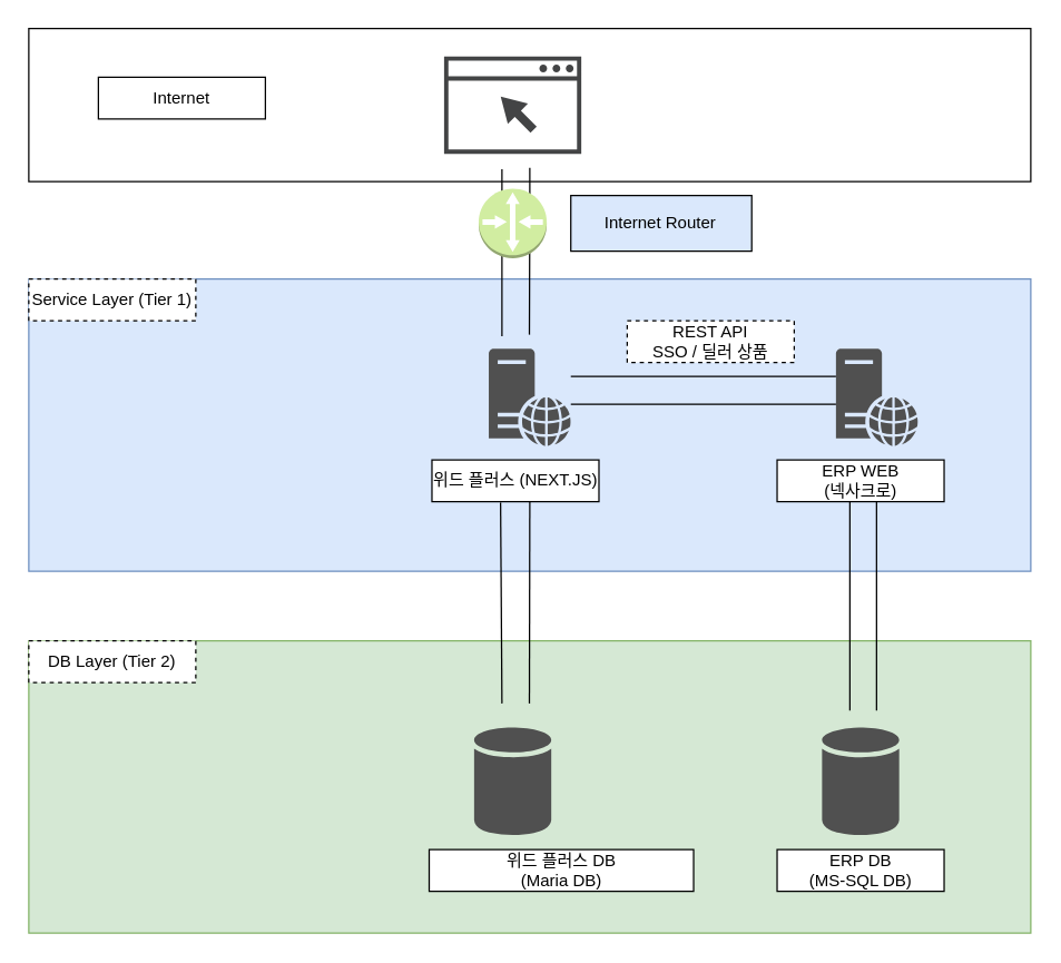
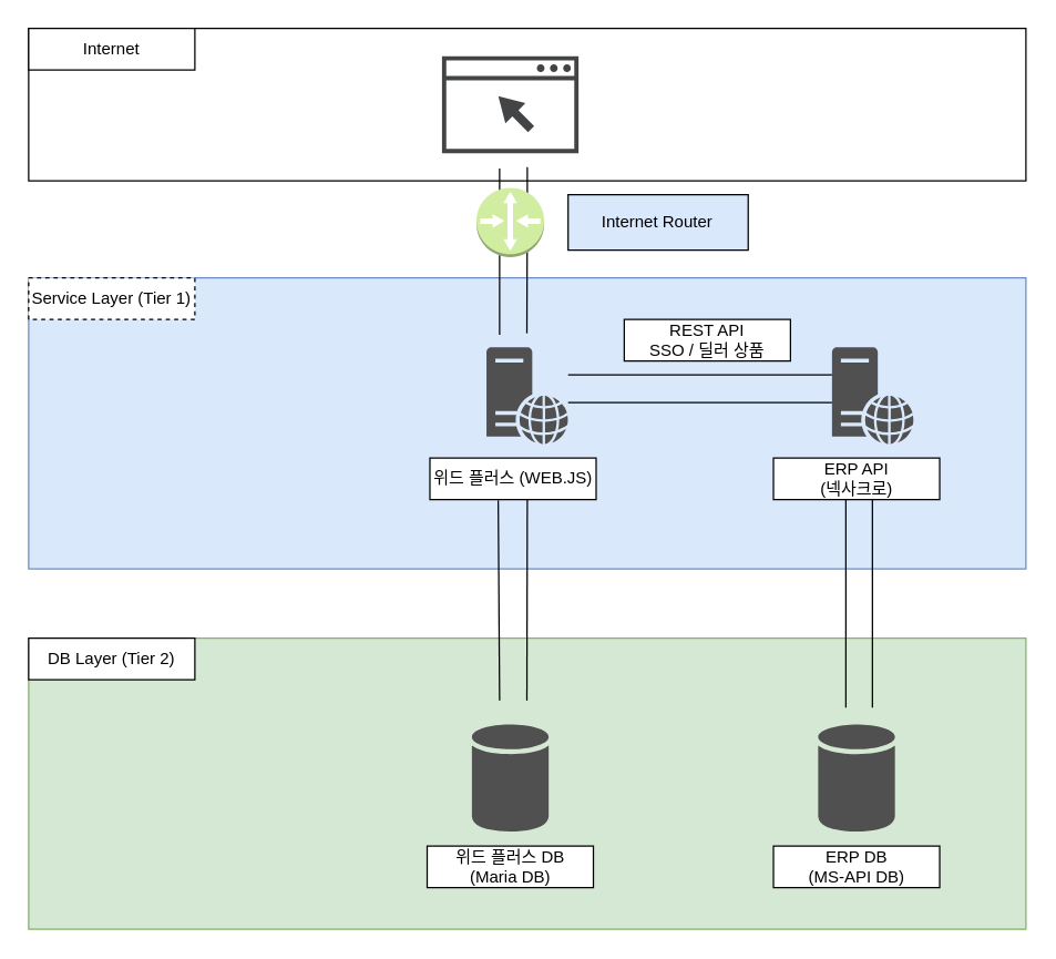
- <mxCell id="22" value="Internet" style="rounded=0;whiteSpace=wrap;html=1;" vertex="1" parent="1"><mxGeometry x="70" y="55" width="120" height="30" as="geometry" /></mxCell>
+ <mxCell id="22" value="Internet" style="rounded=0;whiteSpace=wrap;html=1;" vertex="1" parent="1"><mxGeometry x="20" y="20" width="120" height="30" as="geometry" /></mxCell>
- <mxCell id="18" value="REST API&lt;br&gt;SSO / 딜러 상품" style="rounded=0;whiteSpace=wrap;html=1;dashed=1;" vertex="1" parent="1"><mxGeometry x="450" y="230" width="120" height="30" as="geometry" /></mxCell>
+ <mxCell id="18" value="REST API&lt;br&gt;SSO / 딜러 상품" style="rounded=0;whiteSpace=wrap;html=1;" vertex="1" parent="1"><mxGeometry x="450" y="230" width="120" height="30" as="geometry" /></mxCell>
- <mxCell id="4" value="위드 플러스 (NEXT.JS)" style="rounded=0;whiteSpace=wrap;html=1;" vertex="1" parent="1"><mxGeometry x="309.69" y="330" width="120" height="30" as="geometry" /></mxCell>
+ <mxCell id="4" value="위드 플러스 (WEB.JS)" style="rounded=0;whiteSpace=wrap;html=1;" vertex="1" parent="1"><mxGeometry x="309.69" y="330" width="120" height="30" as="geometry" /></mxCell>
- <mxCell id="25" value="ERP WEB&lt;br&gt;(넥사크로)" style="rounded=0;whiteSpace=wrap;html=1;" vertex="1" parent="1"><mxGeometry x="557.72" y="330" width="120" height="30" as="geometry" /></mxCell>
+ <mxCell id="25" value="ERP API&lt;br&gt;(넥사크로)" style="rounded=0;whiteSpace=wrap;html=1;" vertex="1" parent="1"><mxGeometry x="557.72" y="330" width="120" height="30" as="geometry" /></mxCell>
- <mxCell id="20" value="DB Layer (Tier 2)" style="rounded=0;whiteSpace=wrap;html=1;dashed=1;" vertex="1" parent="1"><mxGeometry x="20" y="460" width="120" height="30" as="geometry" /></mxCell>
+ <mxCell id="20" value="DB Layer (Tier 2)" style="rounded=0;whiteSpace=wrap;html=1;" vertex="1" parent="1"><mxGeometry x="20" y="460" width="120" height="30" as="geometry" /></mxCell>
- <mxCell id="23" value="위드 플러스 DB&lt;br&gt;(Maria DB)" style="rounded=0;whiteSpace=wrap;html=1;" vertex="1" parent="1"><mxGeometry x="307.71" y="610" width="190" height="30" as="geometry" /></mxCell>
+ <mxCell id="23" value="위드 플러스 DB&lt;br&gt;(Maria DB)" style="rounded=0;whiteSpace=wrap;html=1;" vertex="1" parent="1"><mxGeometry x="307.71" y="610" width="120" height="30" as="geometry" /></mxCell>
- <mxCell id="24" value="ERP DB&lt;br&gt;(MS-SQL DB)" style="rounded=0;whiteSpace=wrap;html=1;" vertex="1" parent="1"><mxGeometry x="557.72" y="610" width="120" height="30" as="geometry" /></mxCell>
+ <mxCell id="24" value="ERP DB&lt;br&gt;(MS-API DB)" style="rounded=0;whiteSpace=wrap;html=1;" vertex="1" parent="1"><mxGeometry x="557.72" y="610" width="120" height="30" as="geometry" /></mxCell>
